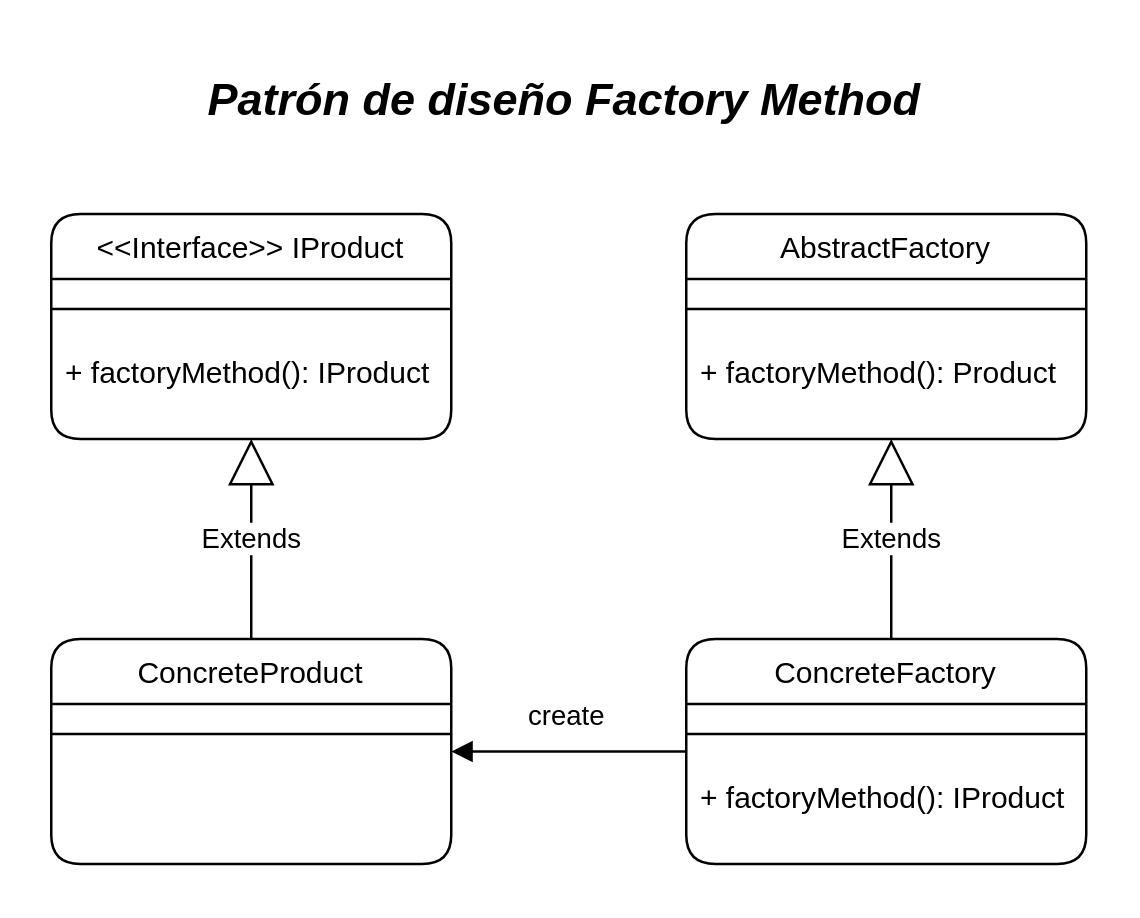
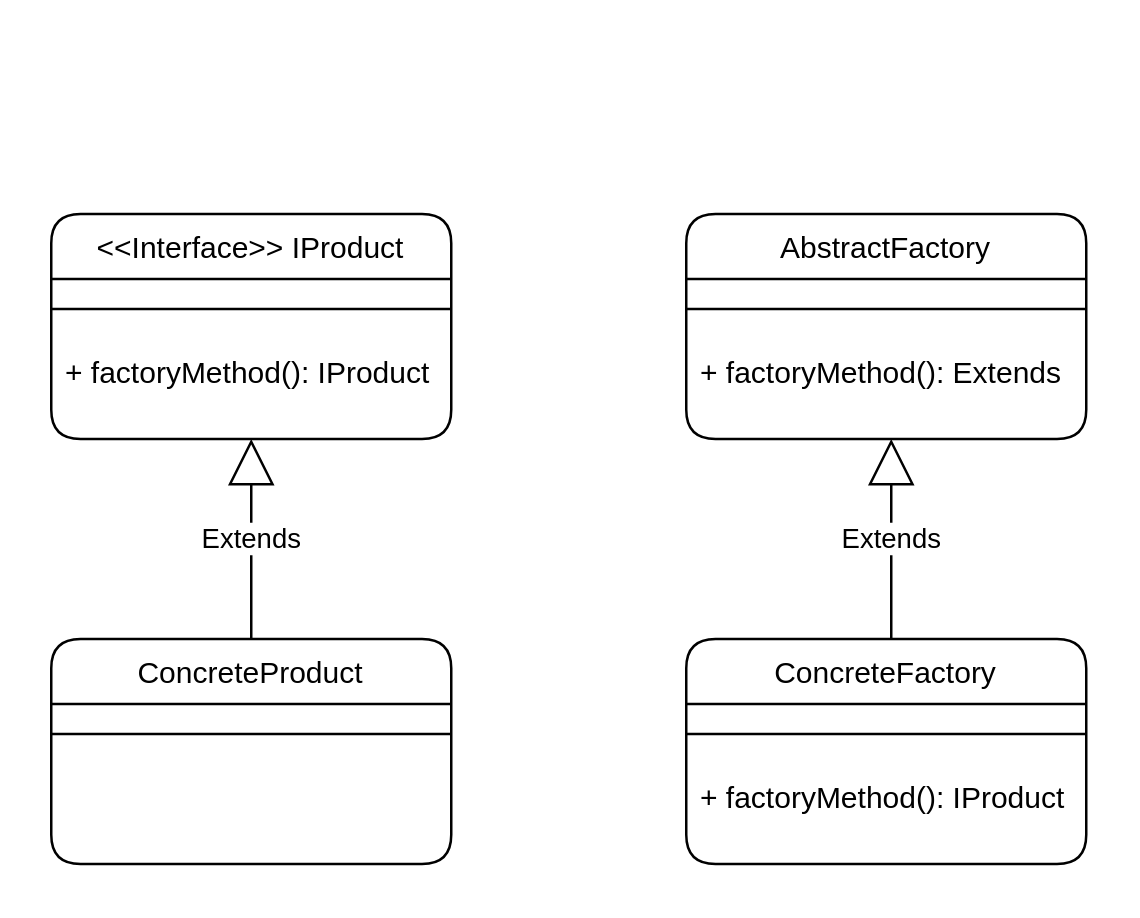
- <mxCell id="16" value="Patrón de diseño Factory Method" style="text;html=1;align=center;verticalAlign=middle;resizable=0;points=[];autosize=1;strokeColor=none;fillColor=none;rounded=1;fontSize=18;fontStyle=3" vertex="1" parent="1"><mxGeometry x="70" y="20" width="310" height="40" as="geometry" /></mxCell>
- <mxCell id="4" value="+ factoryMethod(): Product" style="text;align=left;verticalAlign=top;spacingLeft=4;spacingRight=4;overflow=hidden;rotatable=0;points=[[0,0.5],[1,0.5]];portConstraint=eastwest;" parent="2" vertex="1"><mxGeometry y="50" width="160" height="26" as="geometry" /></mxCell>
+ <mxCell id="4" value="+ factoryMethod(): Extends" style="text;align=left;verticalAlign=top;spacingLeft=4;spacingRight=4;overflow=hidden;rotatable=0;points=[[0,0.5],[1,0.5]];portConstraint=eastwest;" parent="2" vertex="1"><mxGeometry y="50" width="160" height="26" as="geometry" /></mxCell>
- <mxCell id="14" value="create" style="html=1;verticalAlign=bottom;endArrow=block;rounded=0;exitX=0;exitY=0.5;exitDx=0;exitDy=0;entryX=1;entryY=0.5;entryDx=0;entryDy=0;" edge="1" parent="1" source="5" target="8"><mxGeometry x="0.021" y="-5" width="80" relative="1" as="geometry"><mxPoint x="106" y="205" as="sourcePoint" /><mxPoint x="186" y="315" as="targetPoint" /><mxPoint as="offset" /></mxGeometry></mxCell>
